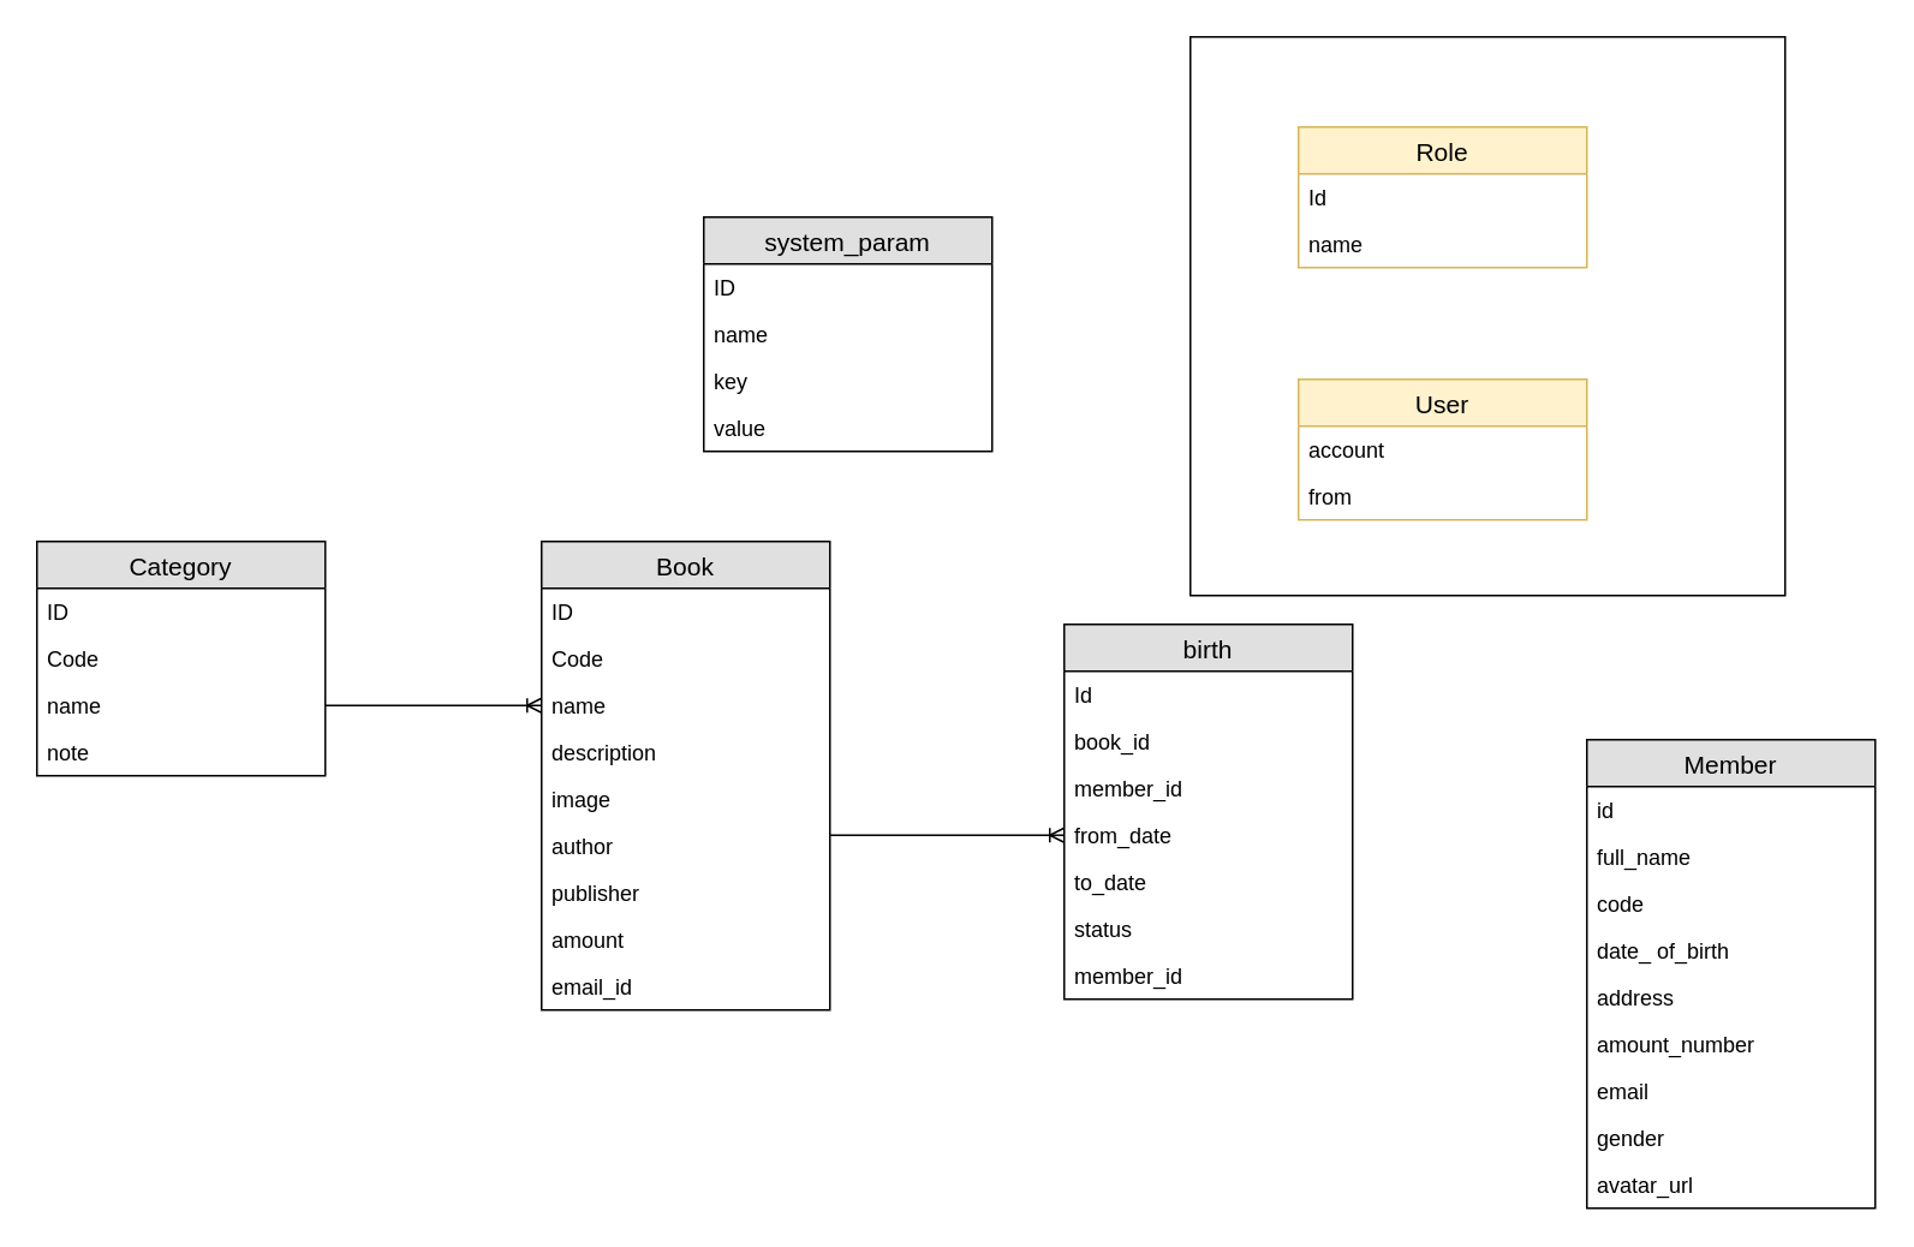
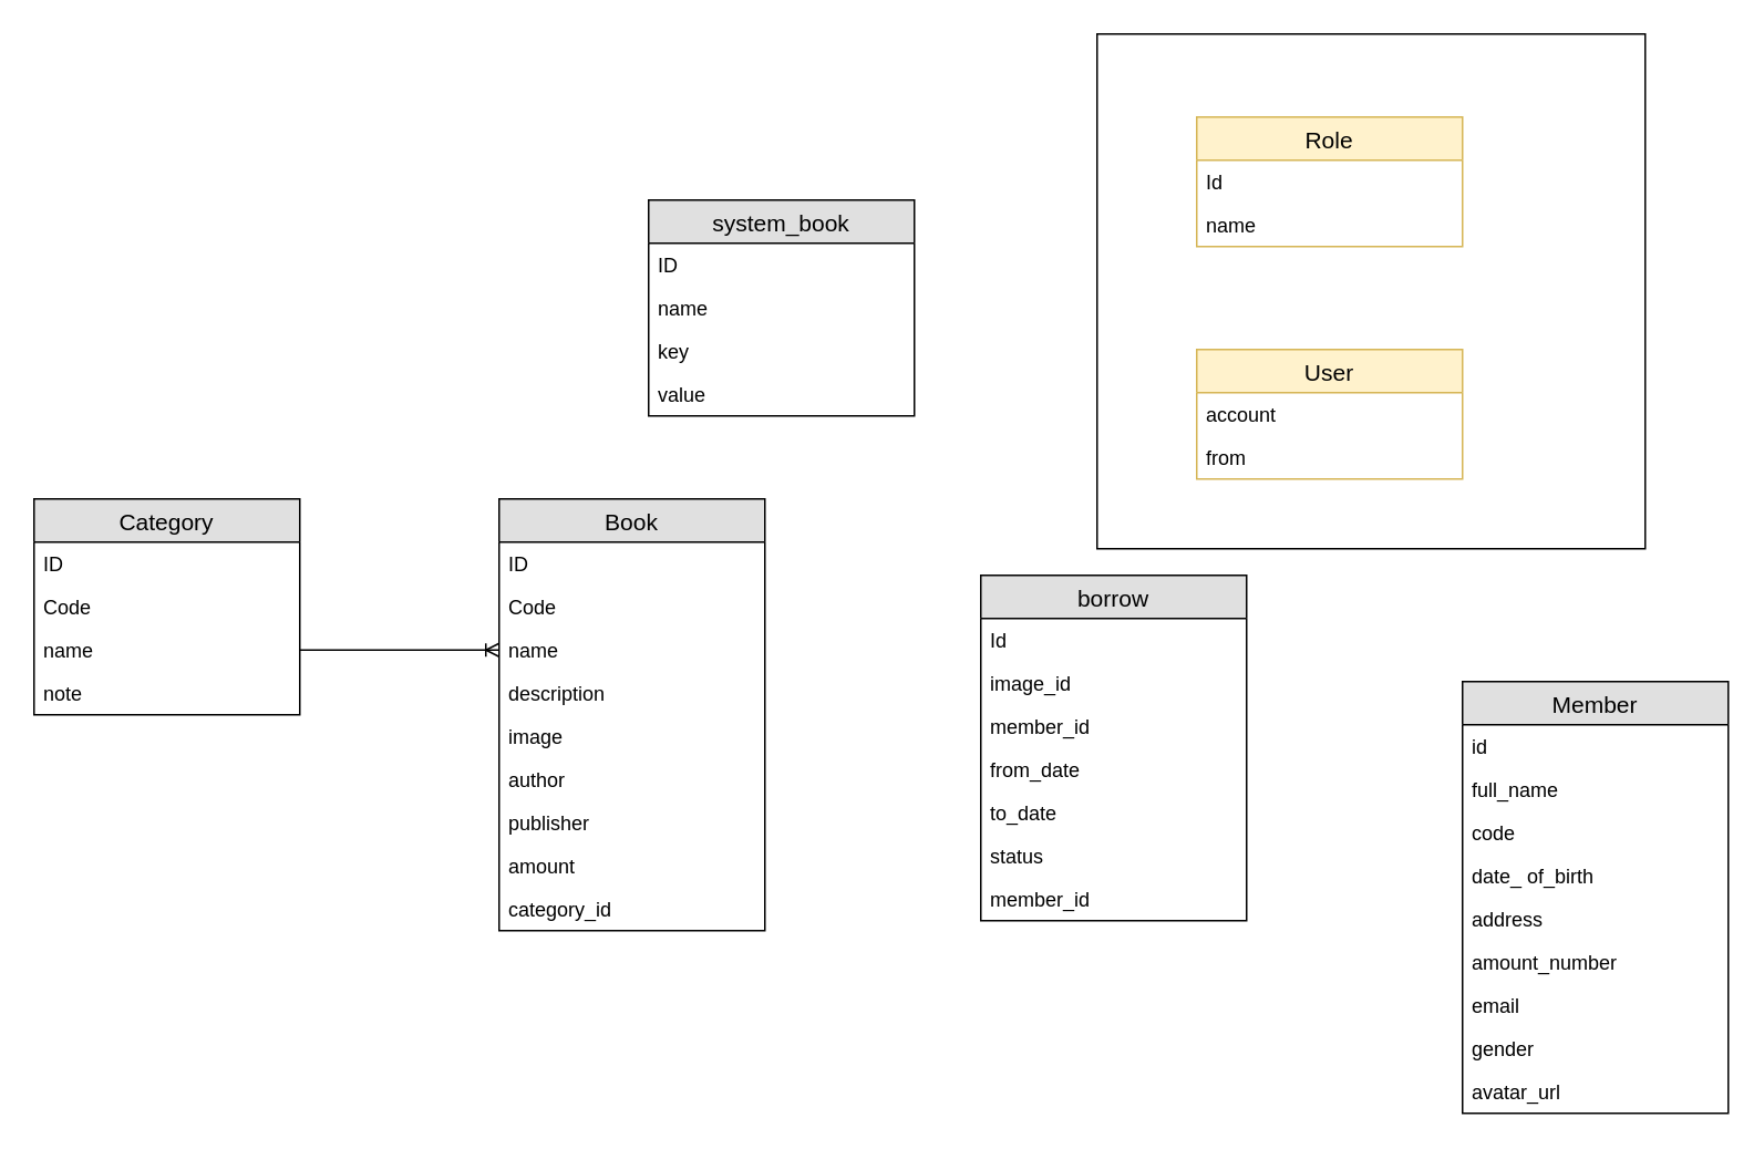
- <mxCell id="36" value="system_param" style="swimlane;fontStyle=0;childLayout=stackLayout;horizontal=1;startSize=26;fillColor=#e0e0e0;horizontalStack=0;resizeParent=1;resizeParentMax=0;resizeLast=0;collapsible=1;marginBottom=0;swimlaneFillColor=#ffffff;align=center;fontSize=14;" parent="1" vertex="1"><mxGeometry x="390" y="120" width="160" height="130" as="geometry" /></mxCell>
+ <mxCell id="36" value="system_book" style="swimlane;fontStyle=0;childLayout=stackLayout;horizontal=1;startSize=26;fillColor=#e0e0e0;horizontalStack=0;resizeParent=1;resizeParentMax=0;resizeLast=0;collapsible=1;marginBottom=0;swimlaneFillColor=#ffffff;align=center;fontSize=14;" parent="1" vertex="1"><mxGeometry x="390" y="120" width="160" height="130" as="geometry" /></mxCell>
- <mxCell id="41" value="birth" style="swimlane;fontStyle=0;childLayout=stackLayout;horizontal=1;startSize=26;fillColor=#e0e0e0;horizontalStack=0;resizeParent=1;resizeParentMax=0;resizeLast=0;collapsible=1;marginBottom=0;swimlaneFillColor=#ffffff;align=center;fontSize=14;" parent="1" vertex="1"><mxGeometry x="590" y="346" width="160" height="208" as="geometry" /></mxCell>
+ <mxCell id="41" value="borrow" style="swimlane;fontStyle=0;childLayout=stackLayout;horizontal=1;startSize=26;fillColor=#e0e0e0;horizontalStack=0;resizeParent=1;resizeParentMax=0;resizeLast=0;collapsible=1;marginBottom=0;swimlaneFillColor=#ffffff;align=center;fontSize=14;" parent="1" vertex="1"><mxGeometry x="590" y="346" width="160" height="208" as="geometry" /></mxCell>
- <mxCell id="43" value="book_id" style="text;strokeColor=none;fillColor=none;spacingLeft=4;spacingRight=4;overflow=hidden;rotatable=0;points=[[0,0.5],[1,0.5]];portConstraint=eastwest;fontSize=12;" parent="41" vertex="1"><mxGeometry y="52" width="160" height="26" as="geometry" /></mxCell>
+ <mxCell id="43" value="image_id" style="text;strokeColor=none;fillColor=none;spacingLeft=4;spacingRight=4;overflow=hidden;rotatable=0;points=[[0,0.5],[1,0.5]];portConstraint=eastwest;fontSize=12;" parent="41" vertex="1"><mxGeometry y="52" width="160" height="26" as="geometry" /></mxCell>
- <mxCell id="2" style="edgeStyle=orthogonalEdgeStyle;rounded=0;orthogonalLoop=1;jettySize=auto;html=1;endArrow=ERoneToMany;endFill=0;" edge="1" parent="1" source="14" target="45"><mxGeometry relative="1" as="geometry"><Array as="points"><mxPoint x="380" y="463" /></Array></mxGeometry></mxCell>
- <mxCell id="18" value="email_id" style="text;strokeColor=none;fillColor=none;spacingLeft=4;spacingRight=4;overflow=hidden;rotatable=0;points=[[0,0.5],[1,0.5]];portConstraint=eastwest;fontSize=12;" parent="9" vertex="1"><mxGeometry y="234" width="160" height="26" as="geometry" /></mxCell>
+ <mxCell id="18" value="category_id" style="text;strokeColor=none;fillColor=none;spacingLeft=4;spacingRight=4;overflow=hidden;rotatable=0;points=[[0,0.5],[1,0.5]];portConstraint=eastwest;fontSize=12;" parent="9" vertex="1"><mxGeometry y="234" width="160" height="26" as="geometry" /></mxCell>
